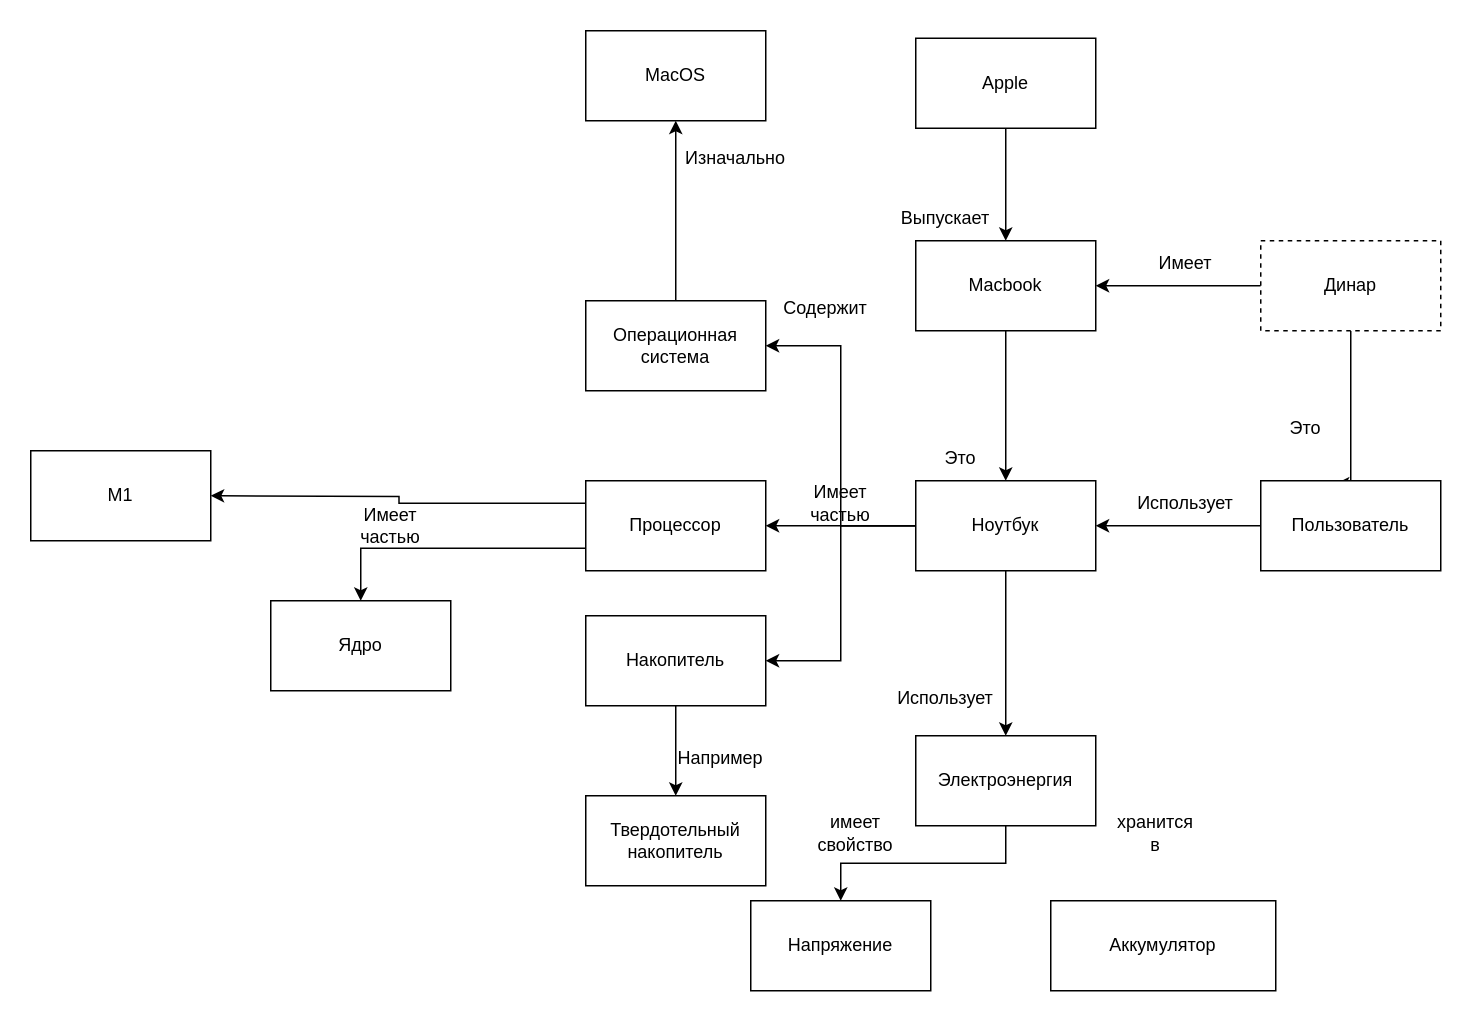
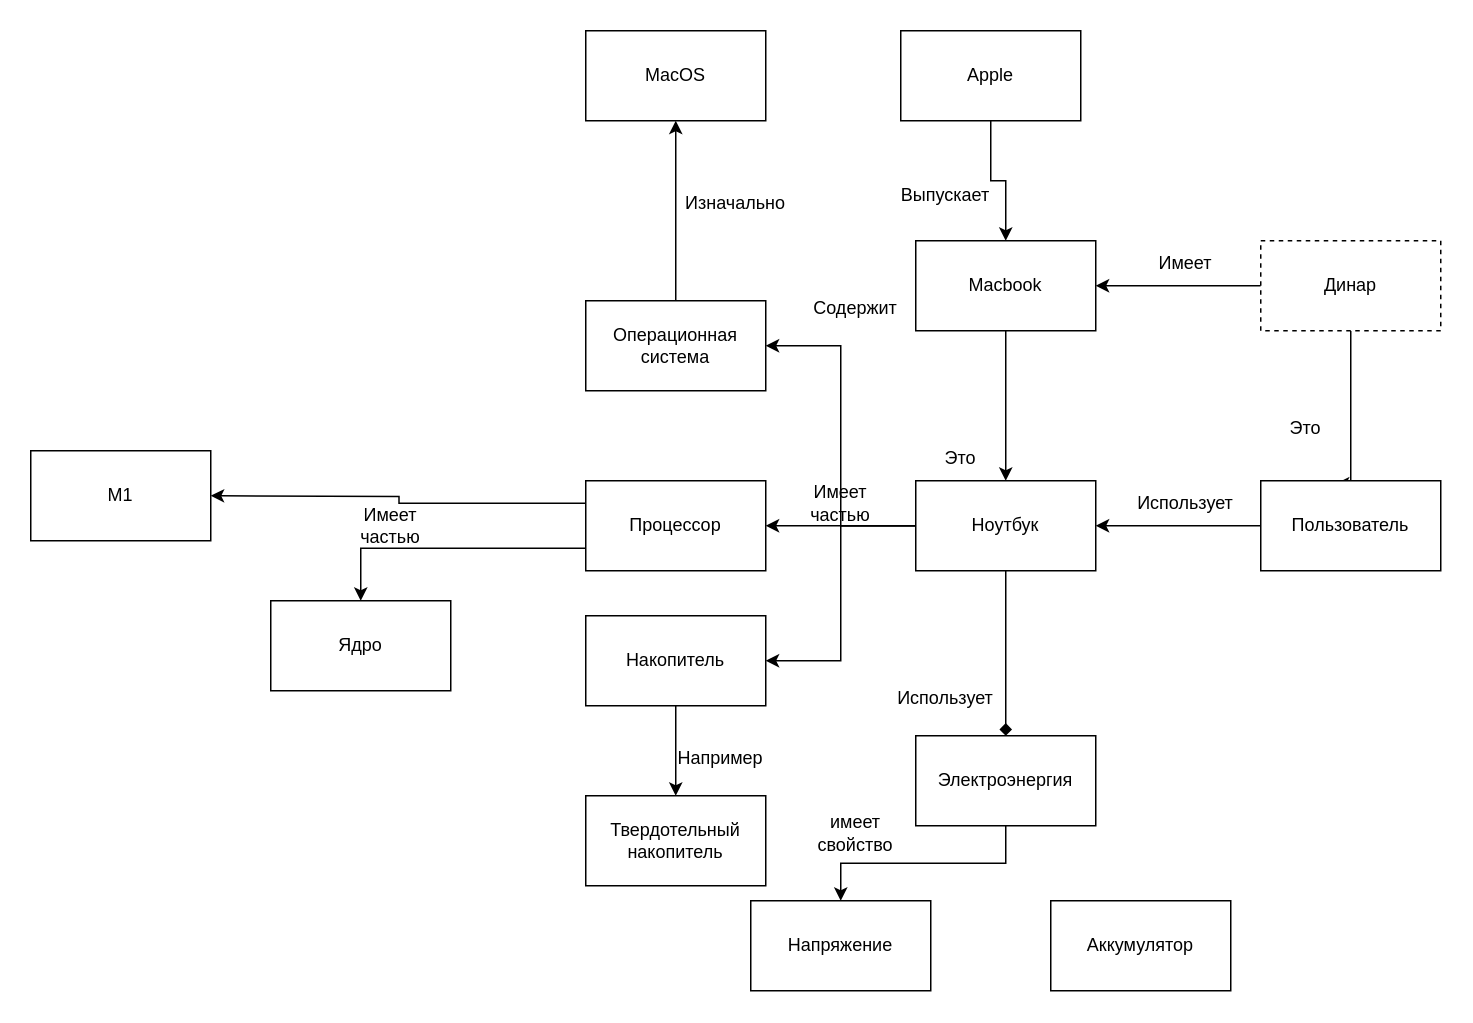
- <mxCell id="3" value="Apple" style="rounded=0;whiteSpace=wrap;html=1;" vertex="1" parent="1"><mxGeometry x="610" y="25" width="120" height="60" as="geometry" /></mxCell>
+ <mxCell id="3" value="Apple" style="rounded=0;whiteSpace=wrap;html=1;" vertex="1" parent="1"><mxGeometry x="600" y="20" width="120" height="60" as="geometry" /></mxCell>
- <mxCell id="38" value="Изначально" style="text;html=1;strokeColor=none;fillColor=none;align=center;verticalAlign=middle;whiteSpace=wrap;rounded=0;" vertex="1" parent="1"><mxGeometry x="460" y="90" width="60" height="30" as="geometry" /></mxCell>
+ <mxCell id="38" value="Изначально" style="text;html=1;strokeColor=none;fillColor=none;align=center;verticalAlign=middle;whiteSpace=wrap;rounded=0;" vertex="1" parent="1"><mxGeometry x="460" y="120" width="60" height="30" as="geometry" /></mxCell>
- <mxCell id="6" value="Выпускает" style="text;html=1;strokeColor=none;fillColor=none;align=center;verticalAlign=middle;whiteSpace=wrap;rounded=0;" vertex="1" parent="1"><mxGeometry x="600" y="130" width="60" height="30" as="geometry" /></mxCell>
+ <mxCell id="6" value="Выпускает" style="text;html=1;strokeColor=none;fillColor=none;align=center;verticalAlign=middle;whiteSpace=wrap;rounded=0;" vertex="1" parent="1"><mxGeometry x="600" y="115" width="60" height="30" as="geometry" /></mxCell>
- <mxCell id="36" value="Содержит" style="text;html=1;strokeColor=none;fillColor=none;align=center;verticalAlign=middle;whiteSpace=wrap;rounded=0;" vertex="1" parent="1"><mxGeometry x="520" y="190" width="60" height="30" as="geometry" /></mxCell>
+ <mxCell id="36" value="Содержит" style="text;html=1;strokeColor=none;fillColor=none;align=center;verticalAlign=middle;whiteSpace=wrap;rounded=0;" vertex="1" parent="1"><mxGeometry x="540" y="190" width="60" height="30" as="geometry" /></mxCell>
- <mxCell id="14" style="edgeStyle=orthogonalEdgeStyle;rounded=0;orthogonalLoop=1;jettySize=auto;html=1;" edge="1" parent="1" source="18" target="22"><mxGeometry relative="1" as="geometry"><mxPoint x="670" y="480" as="targetPoint" /></mxGeometry></mxCell>
+ <mxCell id="14" style="edgeStyle=orthogonalEdgeStyle;rounded=0;orthogonalLoop=1;jettySize=auto;html=1;endArrow=diamond;" edge="1" parent="1" source="18" target="22"><mxGeometry relative="1" as="geometry"><mxPoint x="670" y="480" as="targetPoint" /></mxGeometry></mxCell>
- <mxCell id="27" value="хранится в" style="text;html=1;strokeColor=none;fillColor=none;align=center;verticalAlign=middle;whiteSpace=wrap;rounded=0;" vertex="1" parent="1"><mxGeometry x="740" y="540" width="60" height="30" as="geometry" /></mxCell>
- <mxCell id="25" value="Аккумулятор" style="rounded=0;whiteSpace=wrap;html=1;" vertex="1" parent="1"><mxGeometry x="700" y="600" width="150" height="60" as="geometry" /></mxCell>
+ <mxCell id="25" value="Аккумулятор" style="rounded=0;whiteSpace=wrap;html=1;" vertex="1" parent="1"><mxGeometry x="700" y="600" width="120" height="60" as="geometry" /></mxCell>
